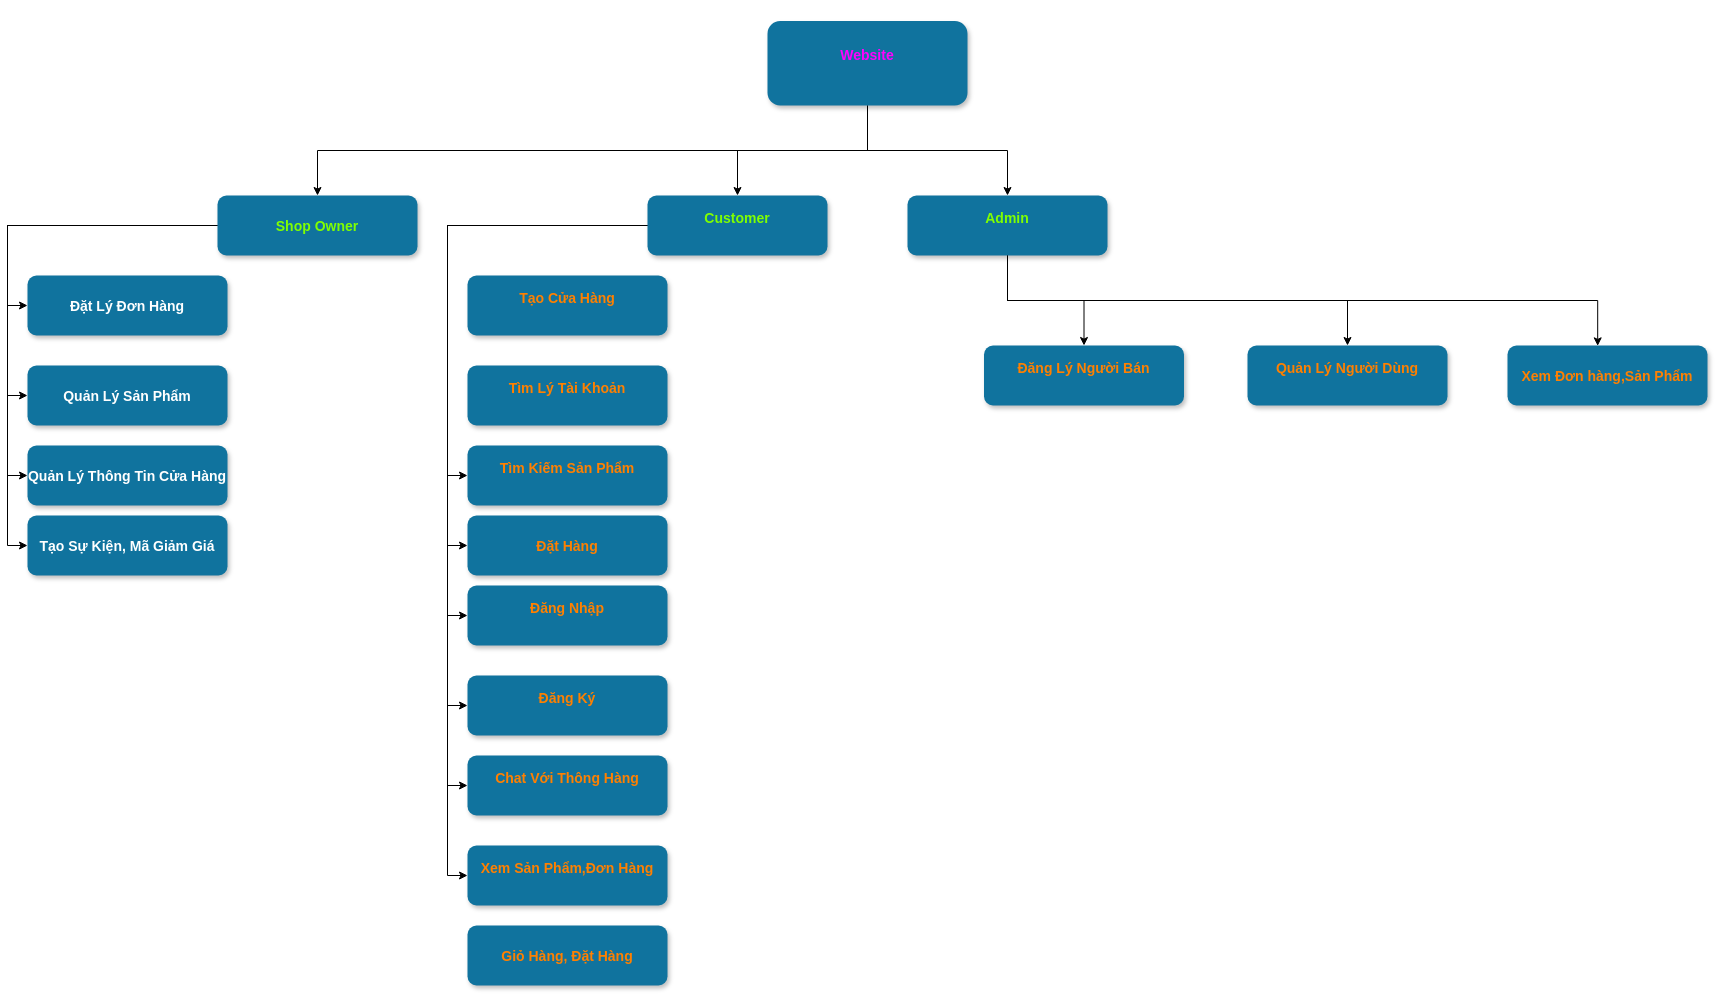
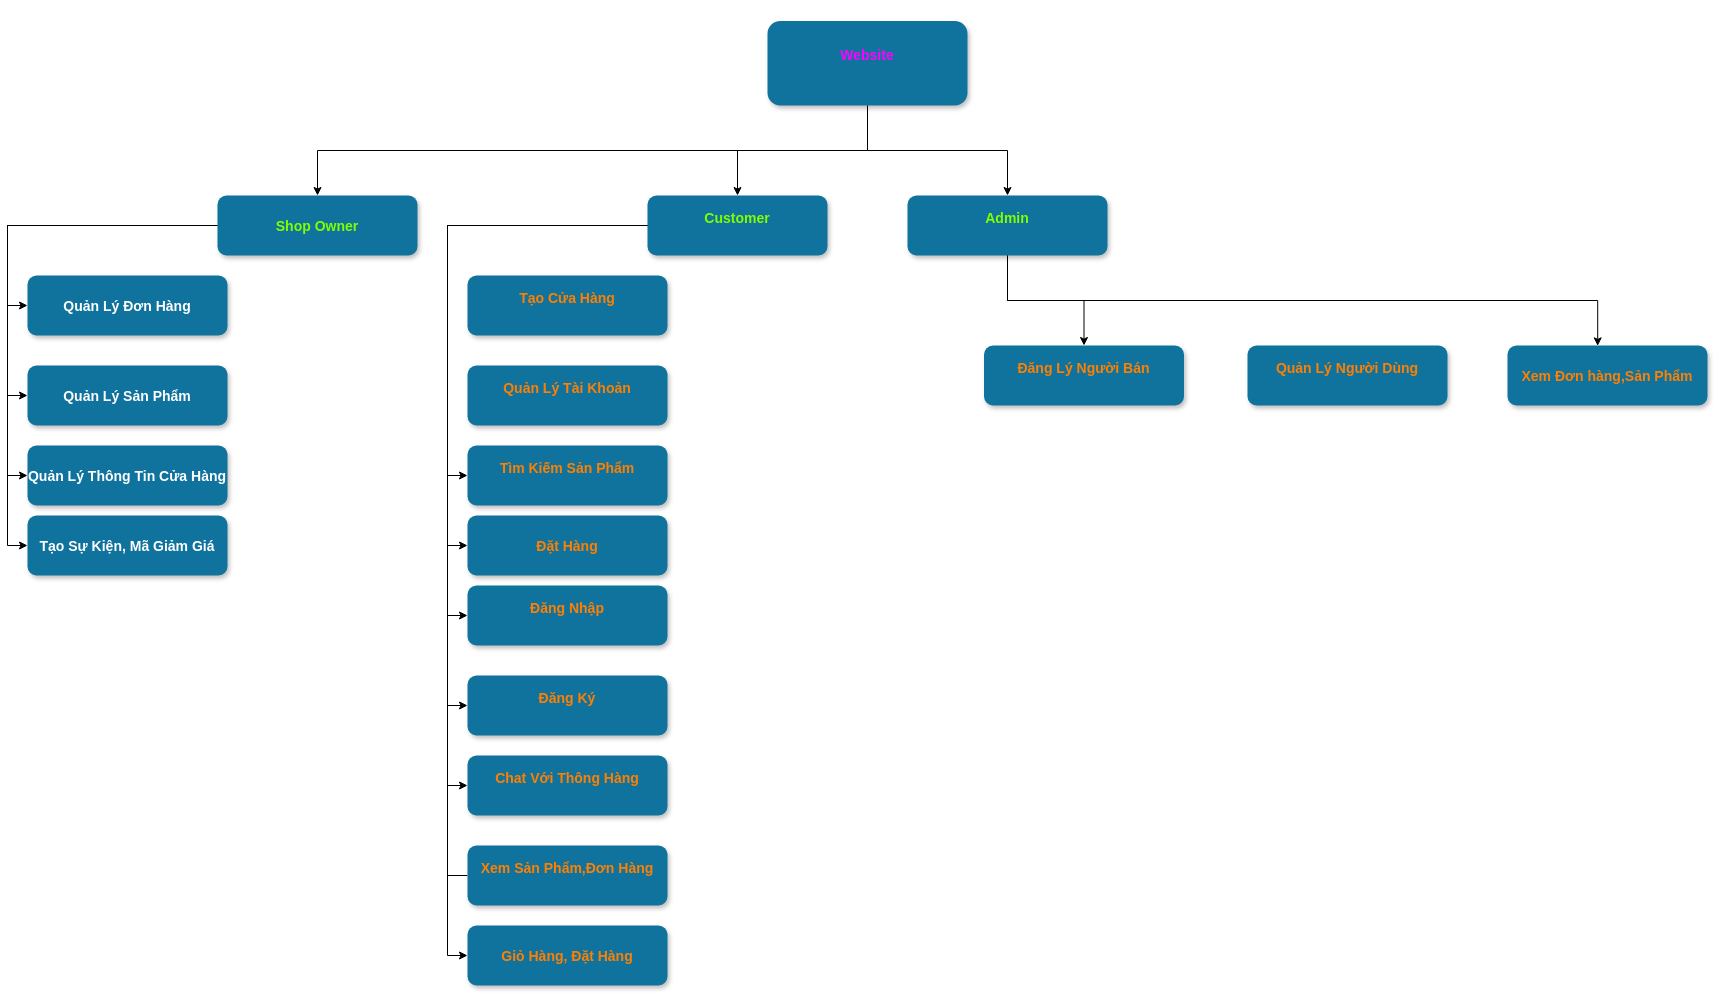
- <mxCell id="33" value="Đặt Lý Đơn Hàng" style="rounded=1;fillColor=#10739E;strokeColor=none;shadow=1;gradientColor=none;fontStyle=1;fontColor=#FFFFFF;fontSize=14;" parent="1" vertex="1"><mxGeometry x="20" y="275" width="200" height="60" as="geometry" /></mxCell>
+ <mxCell id="33" value="Quản Lý Đơn Hàng" style="rounded=1;fillColor=#10739E;strokeColor=none;shadow=1;gradientColor=none;fontStyle=1;fontColor=#FFFFFF;fontSize=14;" parent="1" vertex="1"><mxGeometry x="20" y="275" width="200" height="60" as="geometry" /></mxCell>
- <mxCell id="15" style="edgeStyle=orthogonalEdgeStyle;rounded=0;orthogonalLoop=1;jettySize=auto;html=1;exitX=0.5;exitY=1;exitDx=0;exitDy=0;entryX=0.5;entryY=0;entryDx=0;entryDy=0;" edge="1" parent="1" source="16" target="36"><mxGeometry relative="1" as="geometry" /></mxCell>
- <mxCell id="34" value="Tìm Lý Tài Khoản&#10;" style="rounded=1;fillColor=#10739E;strokeColor=none;shadow=1;gradientColor=none;fontStyle=1;fontColor=#FF8000;fontSize=14;" parent="1" vertex="1"><mxGeometry x="460" y="365" width="200" height="60" as="geometry" /></mxCell>
+ <mxCell id="34" value="Quản Lý Tài Khoản&#10;" style="rounded=1;fillColor=#10739E;strokeColor=none;shadow=1;gradientColor=none;fontStyle=1;fontColor=#FF8000;fontSize=14;" parent="1" vertex="1"><mxGeometry x="460" y="365" width="200" height="60" as="geometry" /></mxCell>
- <mxCell id="11" style="edgeStyle=orthogonalEdgeStyle;rounded=0;orthogonalLoop=1;jettySize=auto;html=1;exitX=0;exitY=0.5;exitDx=0;exitDy=0;entryX=0;entryY=0.5;entryDx=0;entryDy=0;" edge="1" parent="1" source="13" target="27"><mxGeometry relative="1" as="geometry" /></mxCell>
+ <mxCell id="11" style="edgeStyle=orthogonalEdgeStyle;rounded=0;orthogonalLoop=1;jettySize=auto;html=1;exitX=0;exitY=0.5;exitDx=0;exitDy=0;entryX=0;entryY=0.5;entryDx=0;entryDy=0;endArrow=none;" edge="1" parent="1" source="13" target="27"><mxGeometry relative="1" as="geometry" /></mxCell>
+ <mxCell id="12" style="edgeStyle=orthogonalEdgeStyle;rounded=0;orthogonalLoop=1;jettySize=auto;html=1;exitX=0;exitY=0.5;exitDx=0;exitDy=0;entryX=0;entryY=0.5;entryDx=0;entryDy=0;" edge="1" parent="1" source="13" target="17"><mxGeometry relative="1" as="geometry" /></mxCell>
